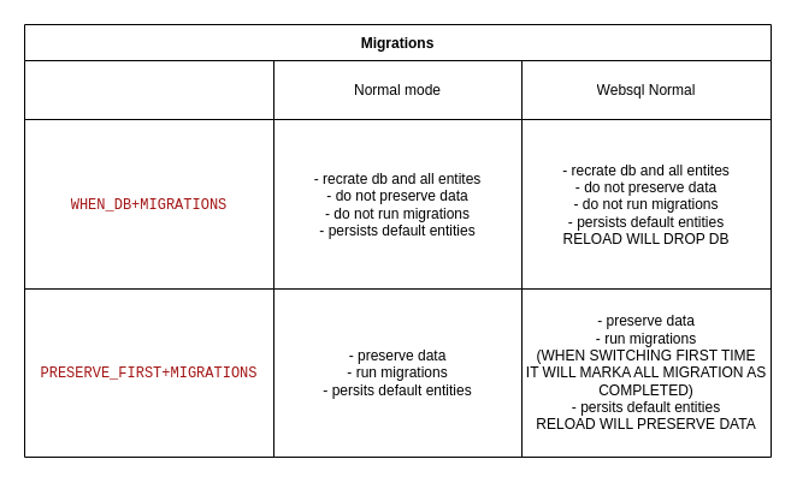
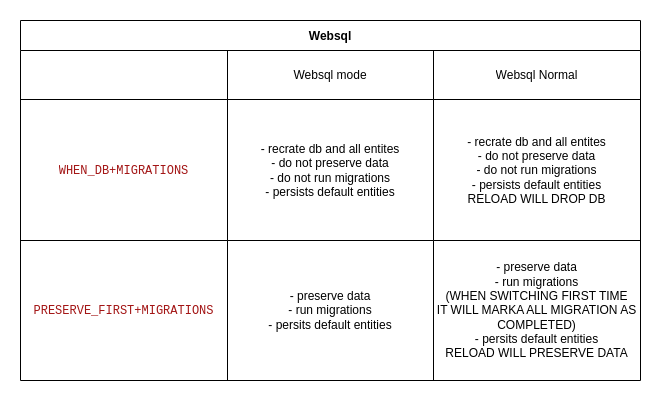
- <mxCell id="2" value="Migrations" style="shape=table;startSize=30;container=1;collapsible=0;childLayout=tableLayout;fontStyle=1;align=center;gradientColor=none;" parent="1" vertex="1"><mxGeometry x="20" width="620" height="360" as="geometry" y="20" /></mxCell>
+ <mxCell id="2" value="Websql" style="shape=table;startSize=30;container=1;collapsible=0;childLayout=tableLayout;fontStyle=1;align=center;gradientColor=none;" parent="1" vertex="1"><mxGeometry x="20" width="620" height="360" as="geometry" y="20" /></mxCell>
- <mxCell id="5" value="Normal mode" style="shape=partialRectangle;html=1;whiteSpace=wrap;connectable=0;fillColor=none;top=0;left=0;bottom=0;right=0;overflow=hidden;" parent="3" vertex="1"><mxGeometry x="207" width="206" height="49" as="geometry"><mxRectangle width="206" height="49" as="alternateBounds" /></mxGeometry></mxCell>
+ <mxCell id="5" value="Websql mode" style="shape=partialRectangle;html=1;whiteSpace=wrap;connectable=0;fillColor=none;top=0;left=0;bottom=0;right=0;overflow=hidden;" parent="3" vertex="1"><mxGeometry x="207" width="206" height="49" as="geometry"><mxRectangle width="206" height="49" as="alternateBounds" /></mxGeometry></mxCell>
